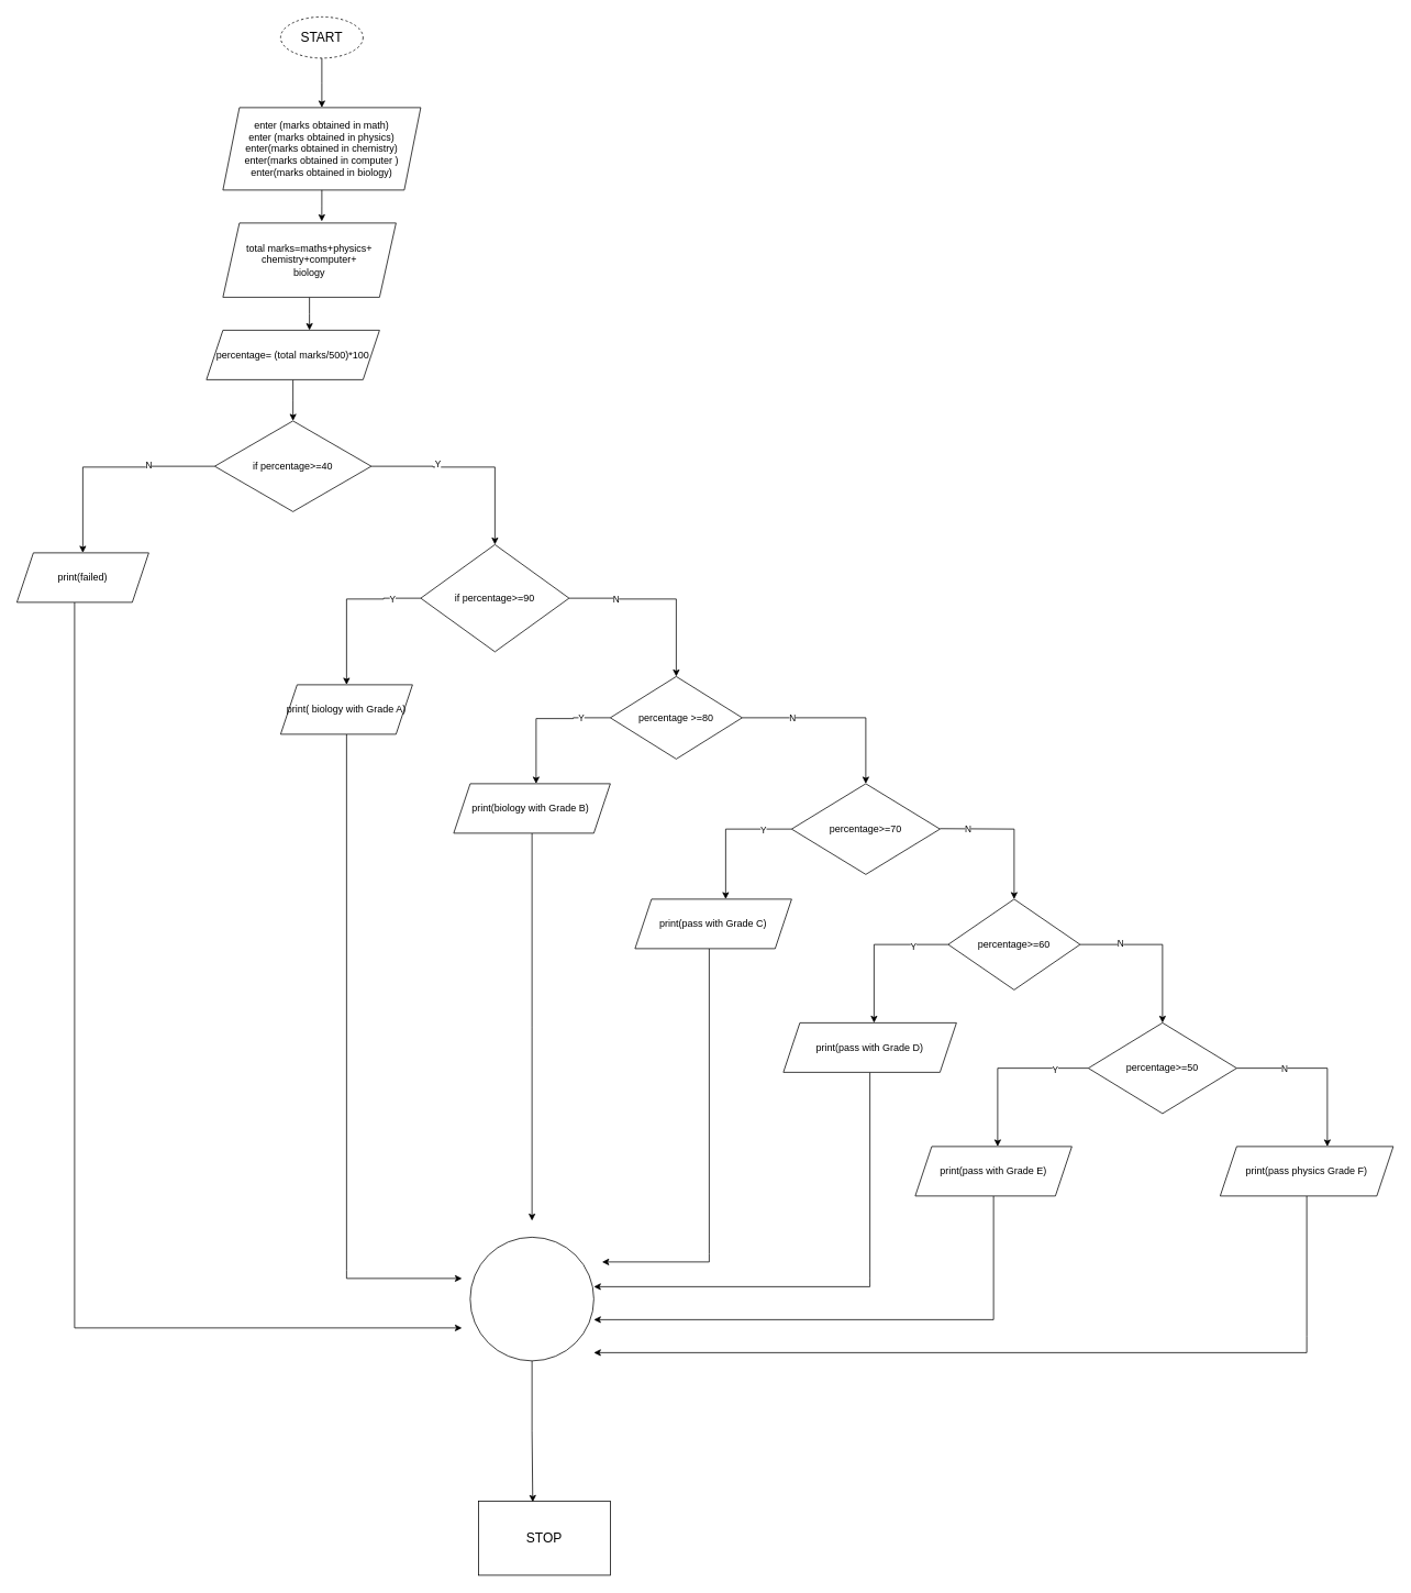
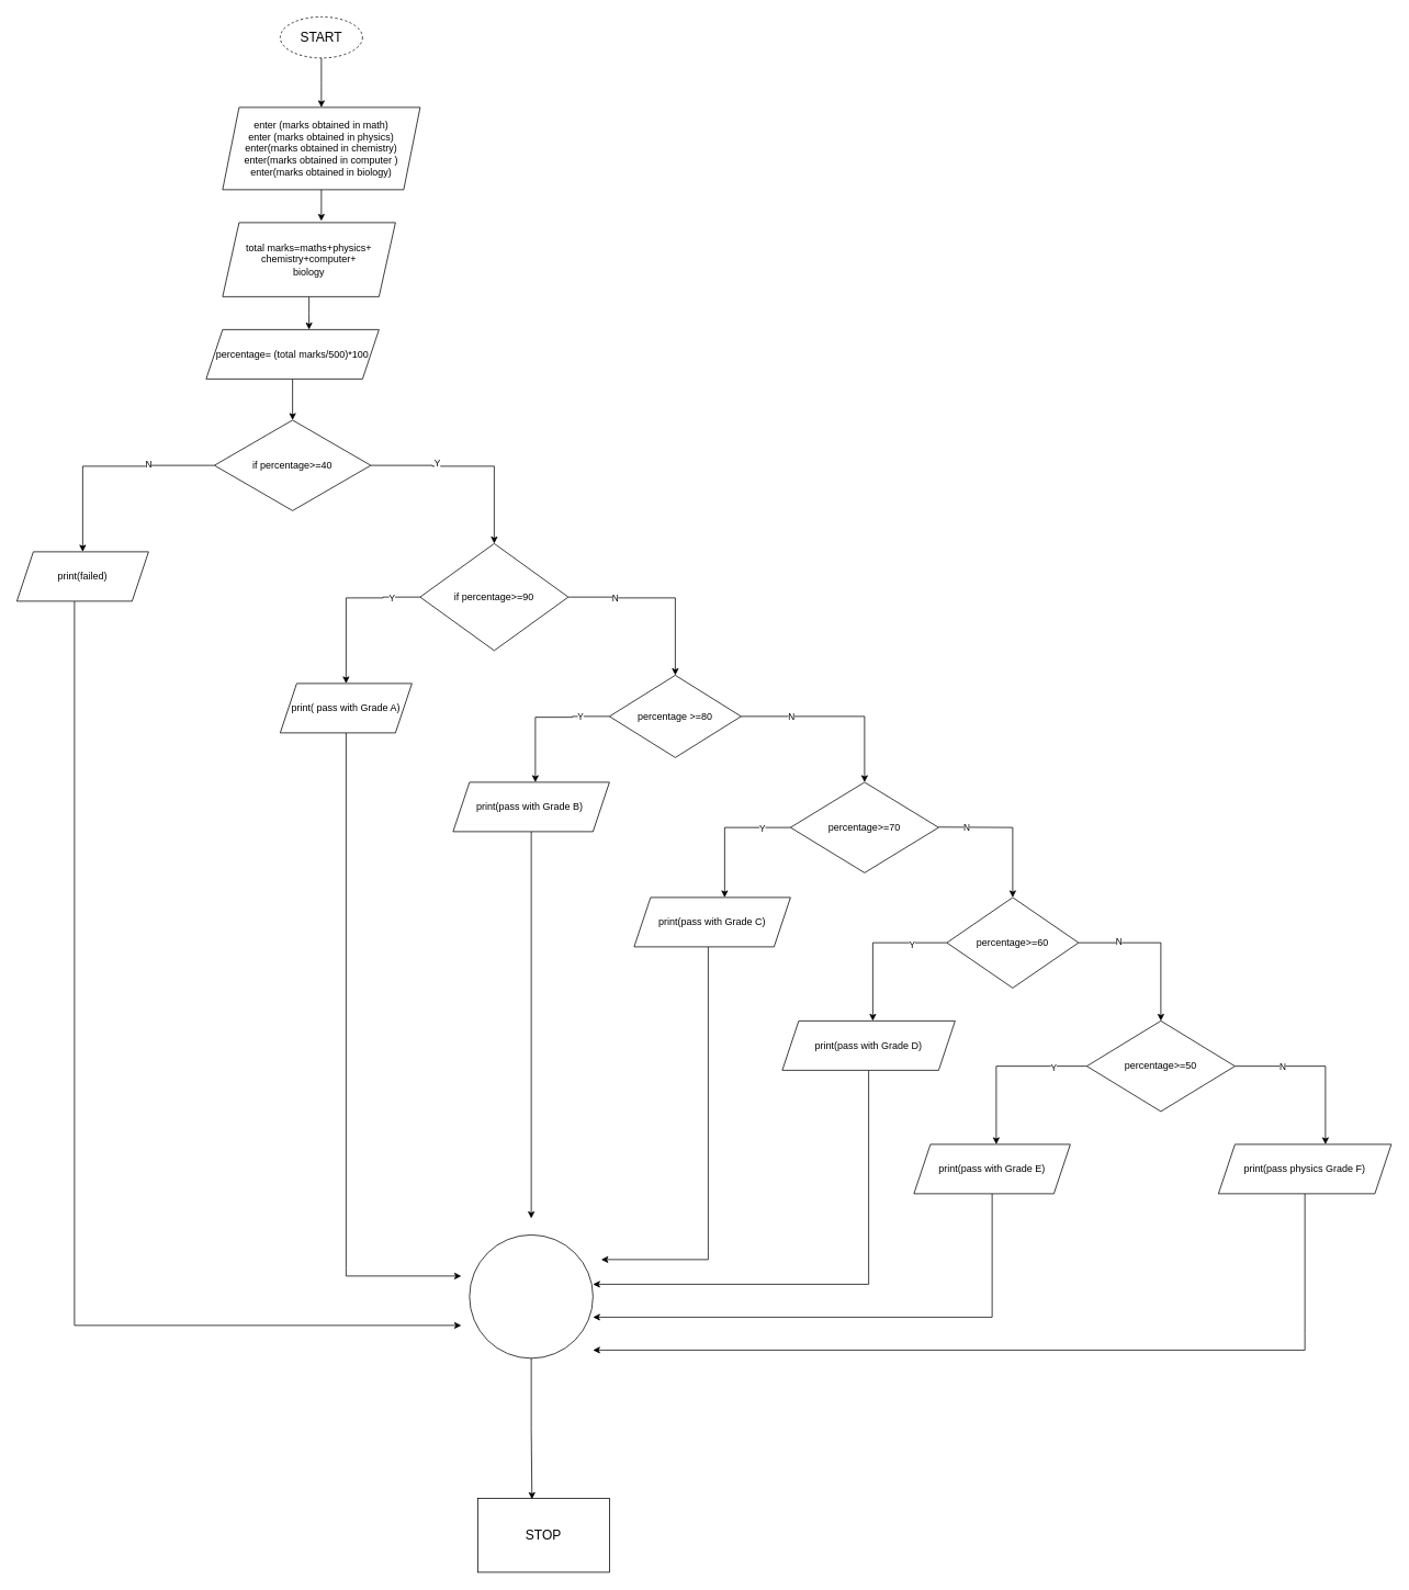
- <mxCell id="21" value="print( biology with Grade A)" style="shape=parallelogram;perimeter=parallelogramPerimeter;whiteSpace=wrap;html=1;fixedSize=1;" vertex="1" parent="1"><mxGeometry x="340" y="830" width="160" height="60" as="geometry" /></mxCell>
+ <mxCell id="21" value="print( pass with Grade A)" style="shape=parallelogram;perimeter=parallelogramPerimeter;whiteSpace=wrap;html=1;fixedSize=1;" vertex="1" parent="1"><mxGeometry x="340" y="830" width="160" height="60" as="geometry" /></mxCell>
- <mxCell id="30" value="print(biology with Grade B)&amp;nbsp;" style="shape=parallelogram;perimeter=parallelogramPerimeter;whiteSpace=wrap;html=1;fixedSize=1;" vertex="1" parent="1"><mxGeometry x="550" y="950" width="190" height="60" as="geometry" /></mxCell>
+ <mxCell id="30" value="print(pass with Grade B)&amp;nbsp;" style="shape=parallelogram;perimeter=parallelogramPerimeter;whiteSpace=wrap;html=1;fixedSize=1;" vertex="1" parent="1"><mxGeometry x="550" y="950" width="190" height="60" as="geometry" /></mxCell>
